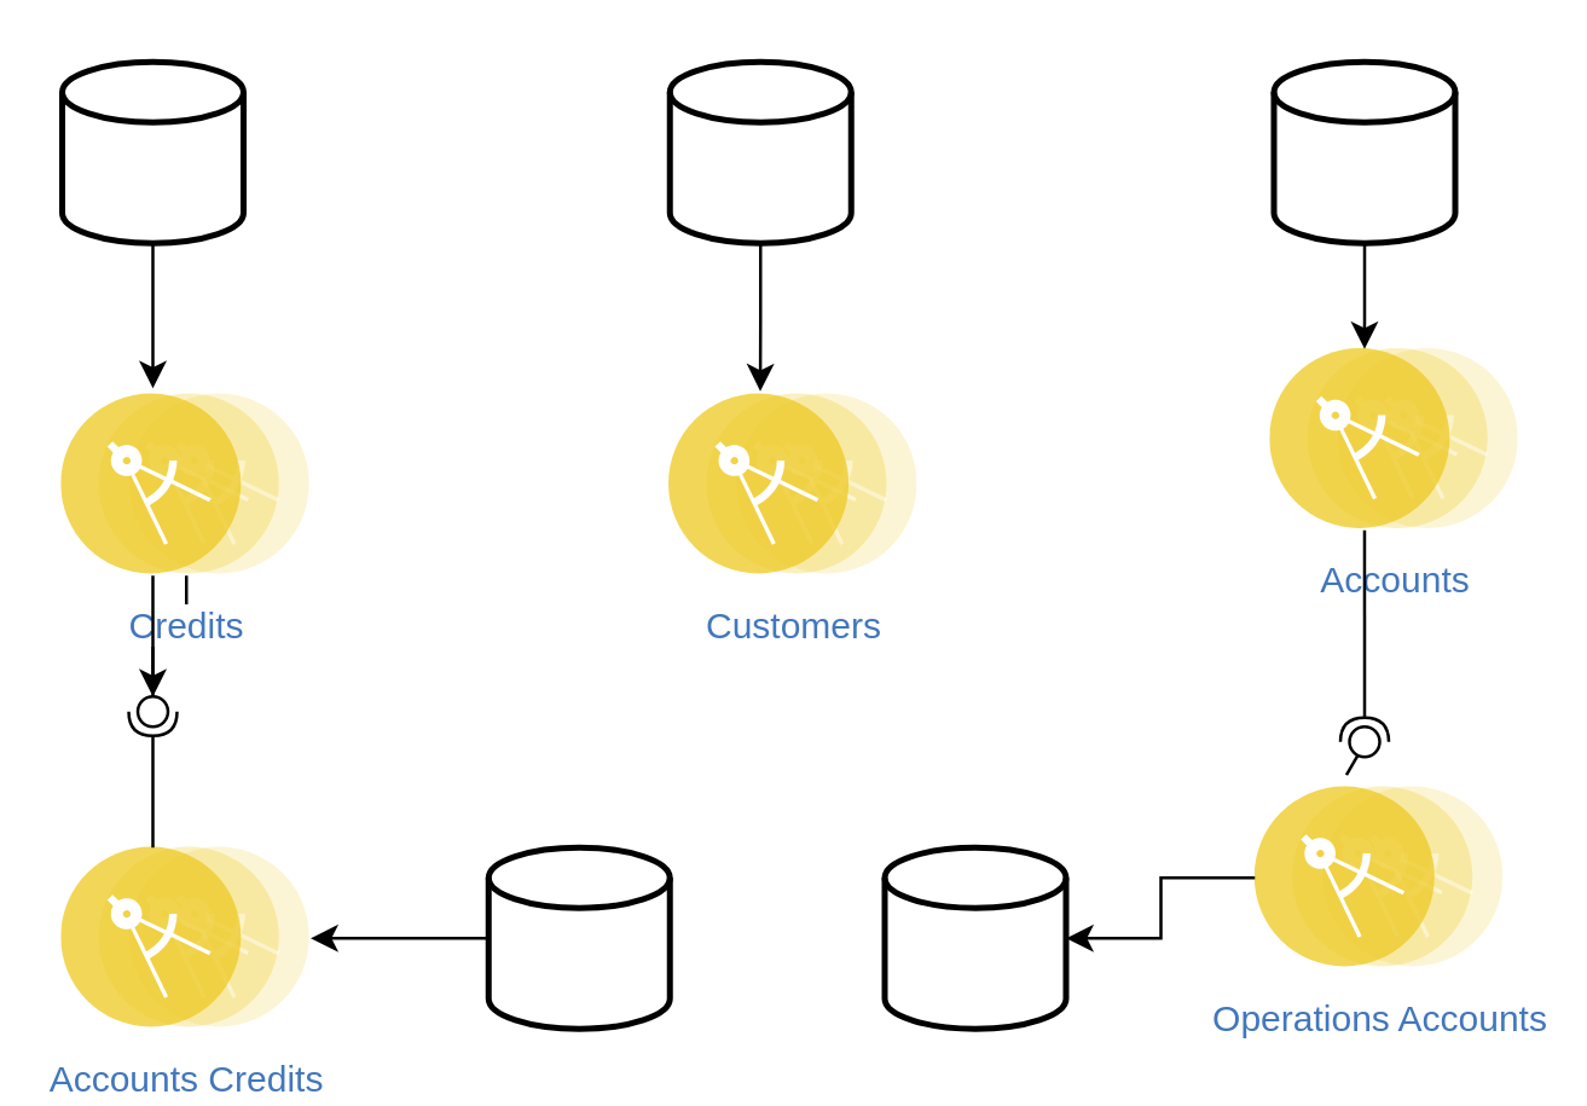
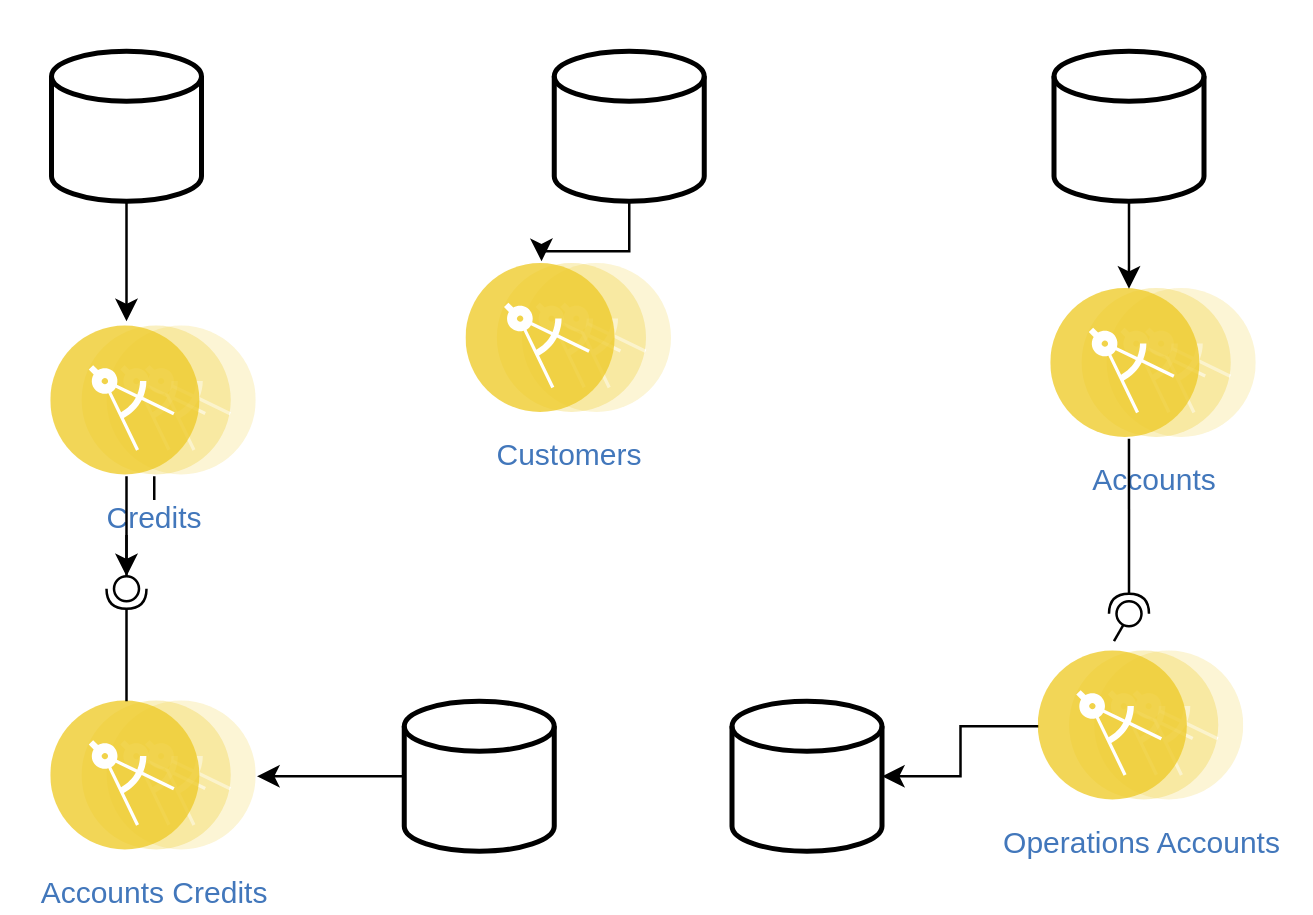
- <mxCell id="2" value="Customers" style="aspect=fixed;perimeter=ellipsePerimeter;html=1;align=center;shadow=0;dashed=0;fontColor=#4277BB;labelBackgroundColor=#ffffff;fontSize=12;spacingTop=3;image;image=img/lib/ibm/applications/microservice.svg;verticalAlign=top;" parent="1" vertex="1"><mxGeometry x="221.1" y="130" width="82.2" height="60" as="geometry" /></mxCell>
+ <mxCell id="2" value="Customers" style="aspect=fixed;perimeter=ellipsePerimeter;html=1;align=center;shadow=0;dashed=0;fontColor=#4277BB;labelBackgroundColor=#ffffff;fontSize=12;spacingTop=3;image;image=img/lib/ibm/applications/microservice.svg;verticalAlign=top;" parent="1" vertex="1"><mxGeometry x="186.1" y="105" width="82.2" height="60" as="geometry" /></mxCell>
